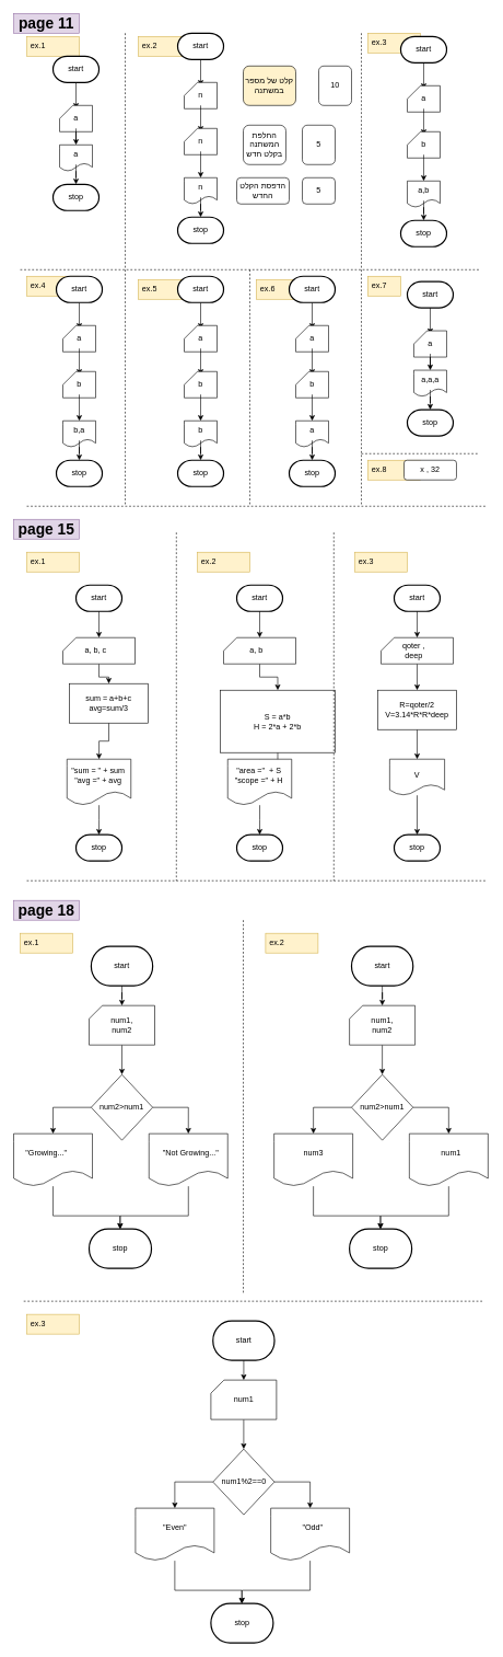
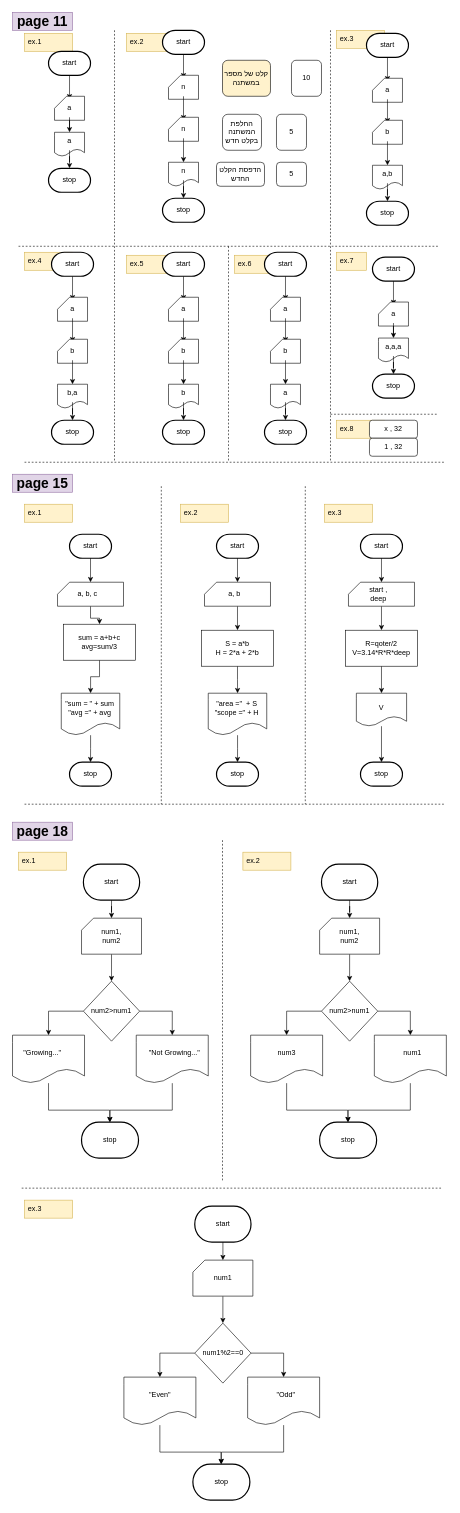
+ <mxCell id="102" value="1 , 32" style="rounded=1;whiteSpace=wrap;html=1;" vertex="1" parent="1"><mxGeometry x="615" y="730" width="80" height="30" as="geometry" /></mxCell>
- <mxCell id="134" value="qoter , deep" style="text;html=1;align=center;verticalAlign=middle;whiteSpace=wrap;rounded=0;" vertex="1" parent="1"><mxGeometry x="600" y="975" width="60" height="30" as="geometry" /></mxCell>
+ <mxCell id="134" value="start , deep" style="text;html=1;align=center;verticalAlign=middle;whiteSpace=wrap;rounded=0;" vertex="1" parent="1"><mxGeometry x="600" y="975" width="60" height="30" as="geometry" /></mxCell>
- <mxCell id="123" value="S = a*b&lt;br&gt;H = 2*a + 2*b" style="rounded=0;whiteSpace=wrap;html=1;" vertex="1" parent="1"><mxGeometry x="335" y="1050" width="175" height="95" as="geometry" /></mxCell>
+ <mxCell id="123" value="S = a*b&lt;br&gt;H = 2*a + 2*b" style="rounded=0;whiteSpace=wrap;html=1;" vertex="1" parent="1"><mxGeometry x="335" y="1050" width="120" height="60" as="geometry" /></mxCell>
